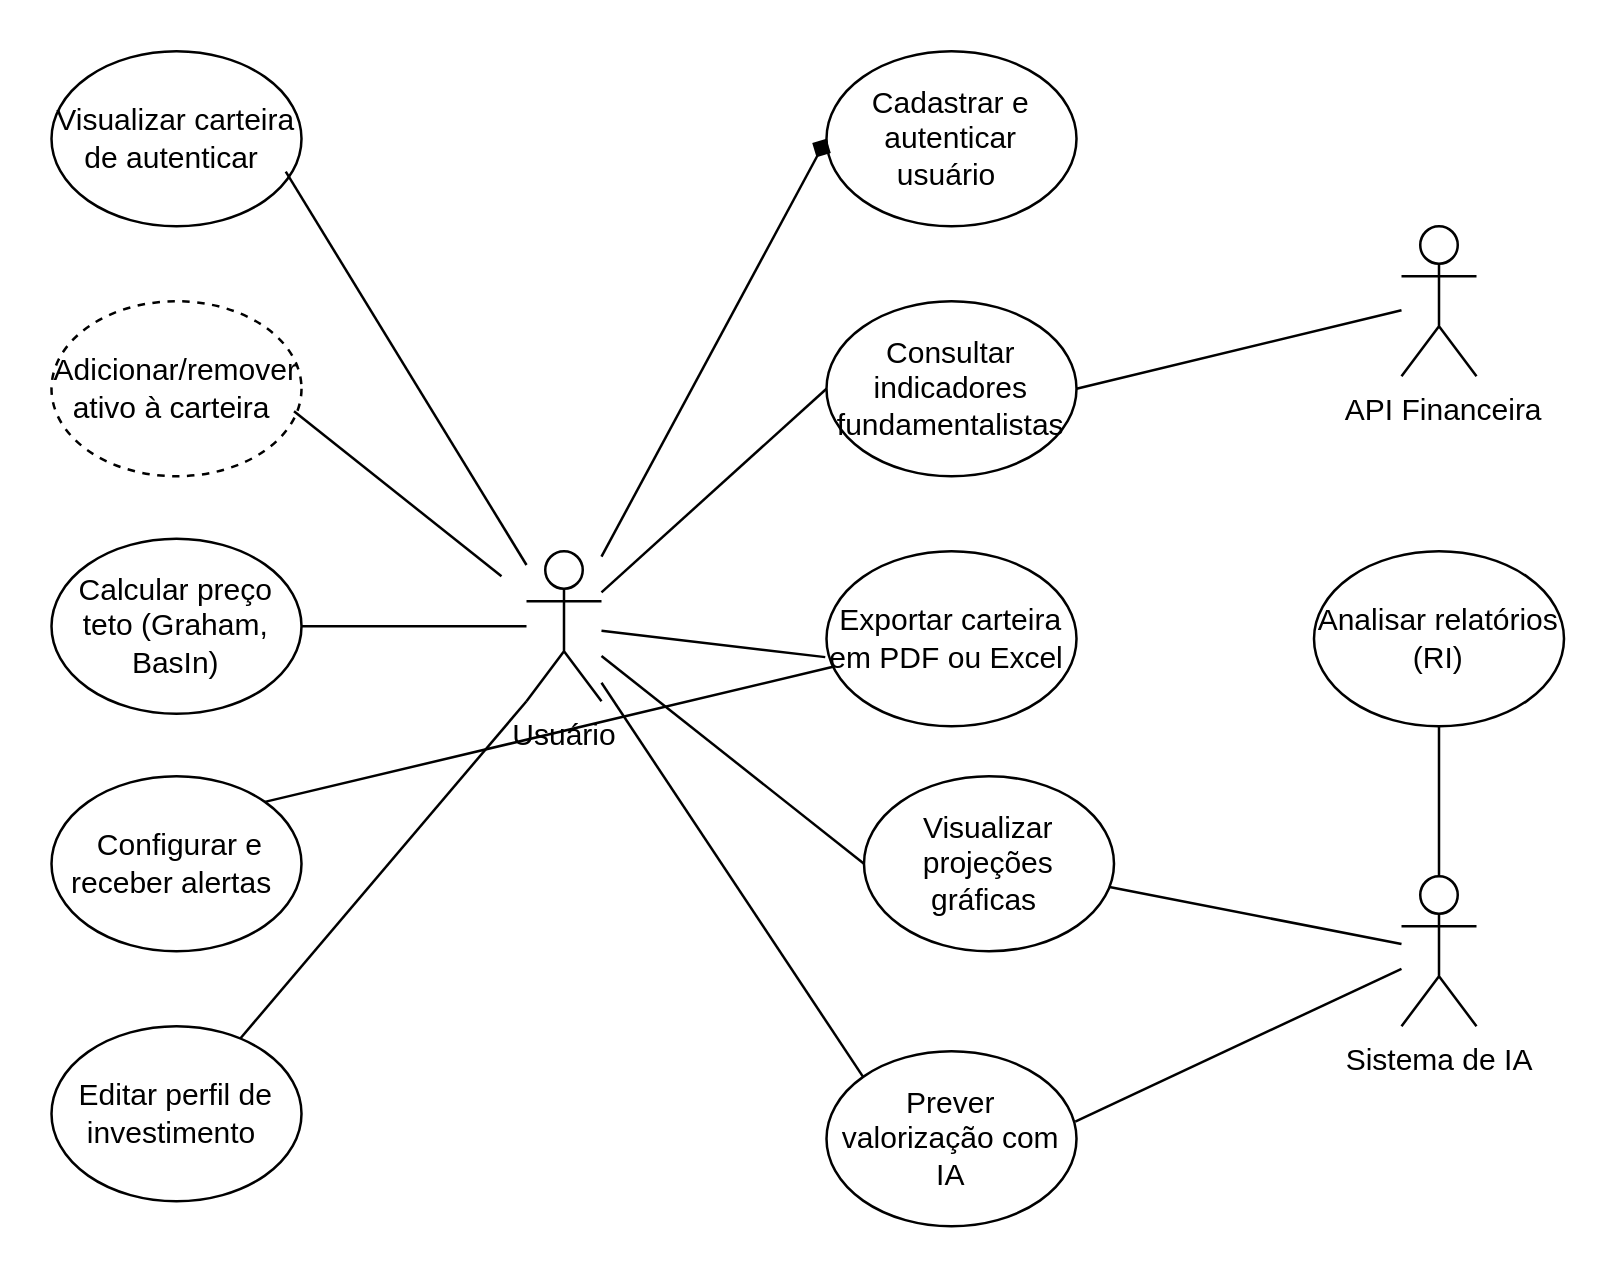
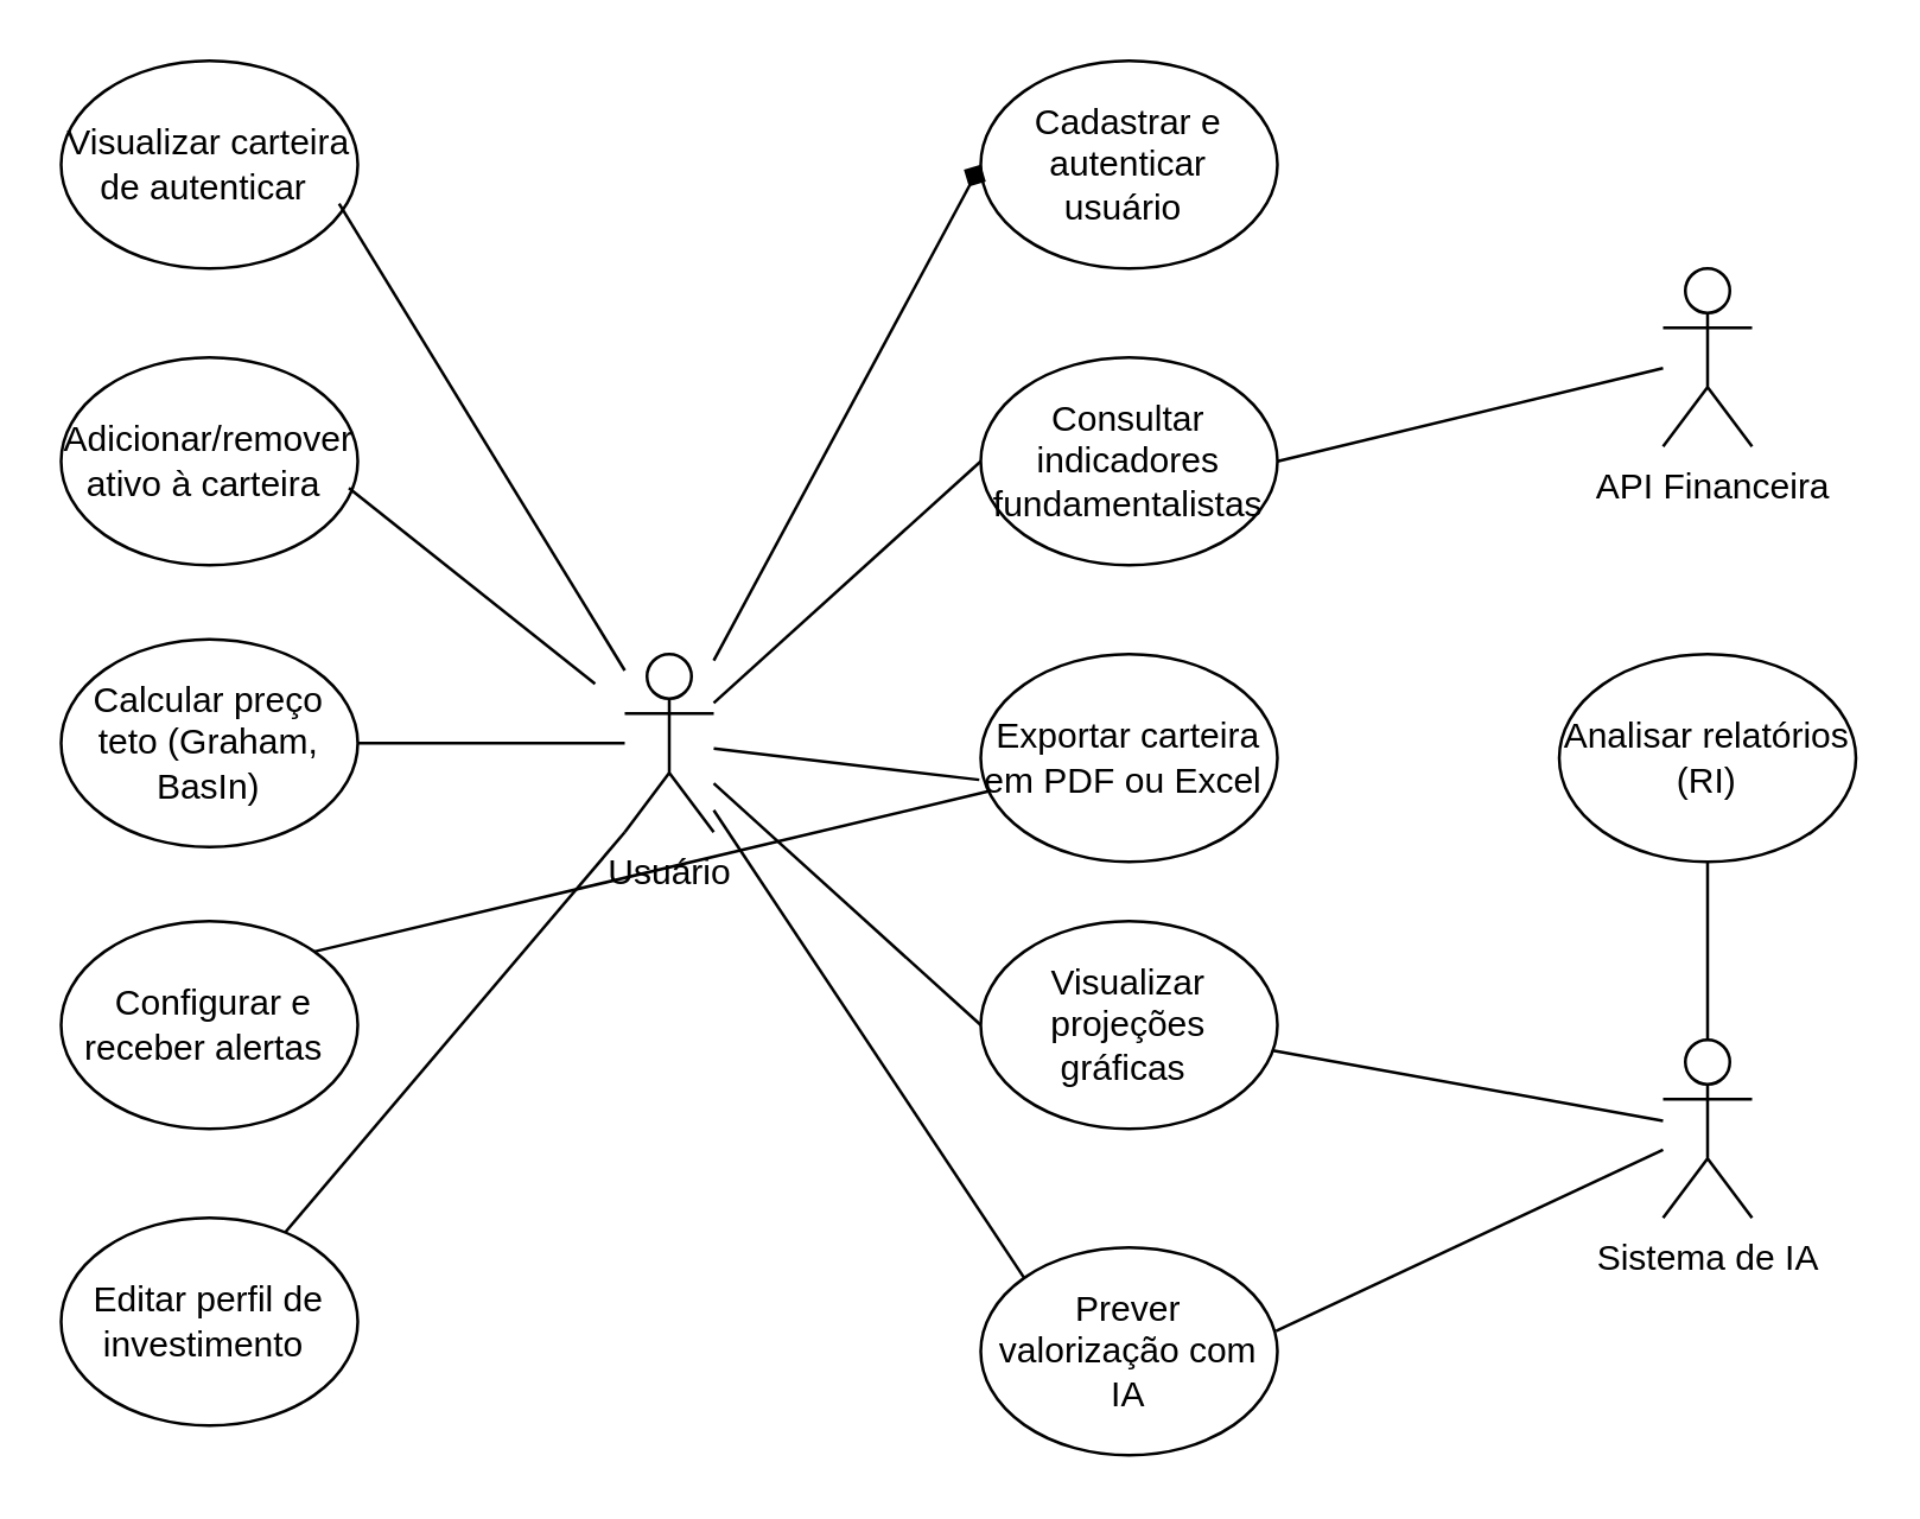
- <mxCell id="10" value="Adicionar/remover ativo à carteira&amp;nbsp;" style="ellipse;whiteSpace=wrap;html=1;dashed=1;" vertex="1" parent="1"><mxGeometry x="20" y="120" width="100" height="70" as="geometry" /></mxCell>
+ <mxCell id="10" value="Adicionar/remover ativo à carteira&amp;nbsp;" style="ellipse;whiteSpace=wrap;html=1;" vertex="1" parent="1"><mxGeometry x="20" y="120" width="100" height="70" as="geometry" /></mxCell>
- <mxCell id="12" value="Visualizar projeções gráficas&amp;nbsp;" style="ellipse;whiteSpace=wrap;html=1;" vertex="1" parent="1"><mxGeometry x="345" y="310" width="100" height="70" as="geometry" /></mxCell>
+ <mxCell id="12" value="Visualizar projeções gráficas&amp;nbsp;" style="ellipse;whiteSpace=wrap;html=1;" vertex="1" parent="1"><mxGeometry x="330" y="310" width="100" height="70" as="geometry" /></mxCell>
